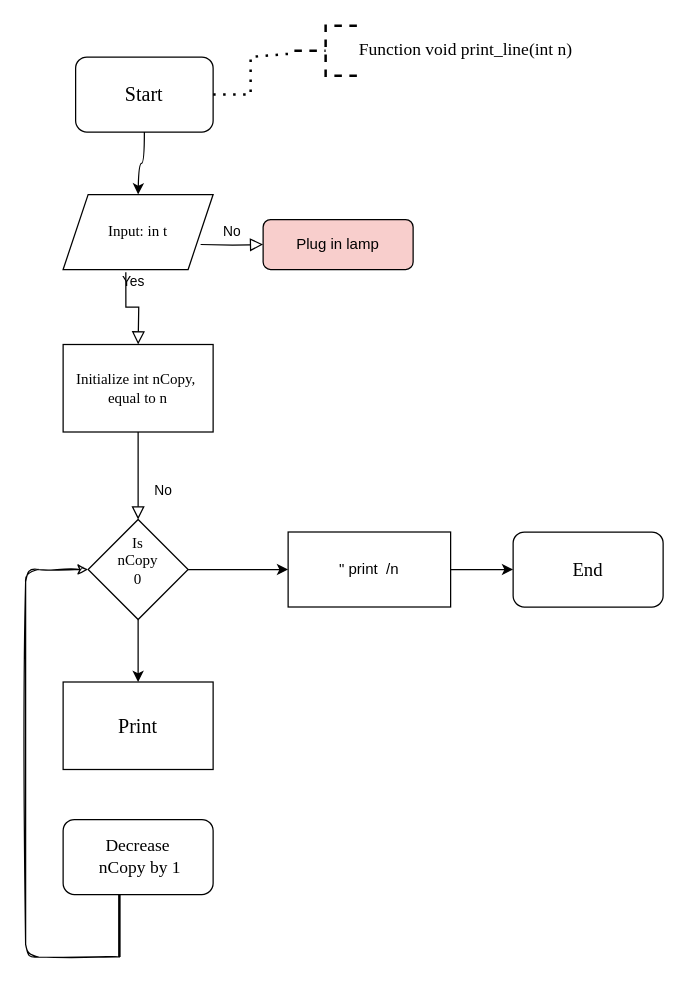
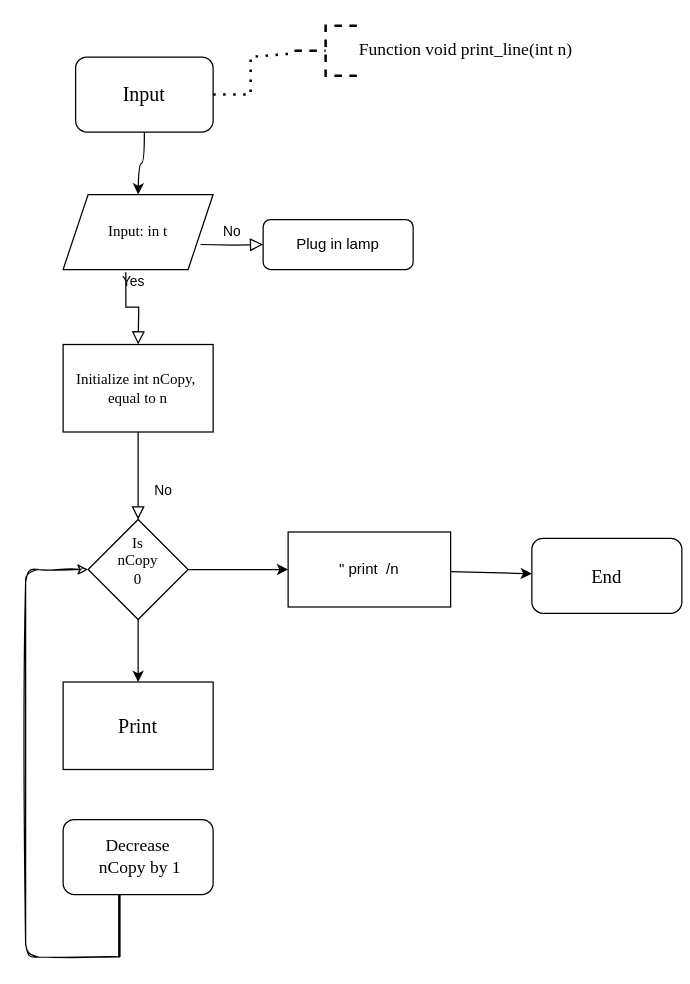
- <mxCell id="7" value="&lt;font face=&quot;Lucida Console&quot; size=&quot;3&quot;&gt;Start&lt;/font&gt;" style="rounded=1;whiteSpace=wrap;html=1;" vertex="1" parent="1"><mxGeometry x="60" y="45" width="110" height="60" as="geometry" /></mxCell>
+ <mxCell id="7" value="&lt;font face=&quot;Lucida Console&quot; size=&quot;3&quot;&gt;Input&lt;/font&gt;" style="rounded=1;whiteSpace=wrap;html=1;" vertex="1" parent="1"><mxGeometry x="60" y="45" width="110" height="60" as="geometry" /></mxCell>
- <mxCell id="4" value="Plug in lamp" style="rounded=1;whiteSpace=wrap;html=1;fontSize=12;glass=0;strokeWidth=1;shadow=0;fillColor=#f8cecc;" parent="1" vertex="1"><mxGeometry x="210" y="175" width="120" height="40" as="geometry" /></mxCell>
+ <mxCell id="4" value="Plug in lamp" style="rounded=1;whiteSpace=wrap;html=1;fontSize=12;glass=0;strokeWidth=1;shadow=0;" parent="1" vertex="1"><mxGeometry x="210" y="175" width="120" height="40" as="geometry" /></mxCell>
- <mxCell id="17" value="&lt;font face=&quot;Comic Sans MS&quot; style=&quot;font-size: 15px&quot;&gt;End&lt;/font&gt;" style="rounded=1;whiteSpace=wrap;html=1;" vertex="1" parent="1"><mxGeometry x="410" y="425" width="120" height="60" as="geometry" /></mxCell>
+ <mxCell id="17" value="&lt;font face=&quot;Comic Sans MS&quot; style=&quot;font-size: 15px&quot;&gt;End&lt;/font&gt;" style="rounded=1;whiteSpace=wrap;html=1;" vertex="1" parent="1"><mxGeometry x="425" y="430" width="120" height="60" as="geometry" /></mxCell>
